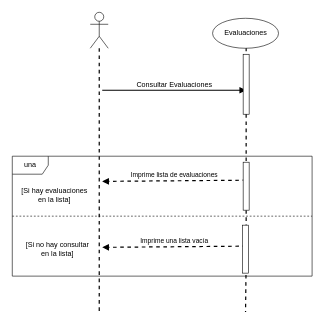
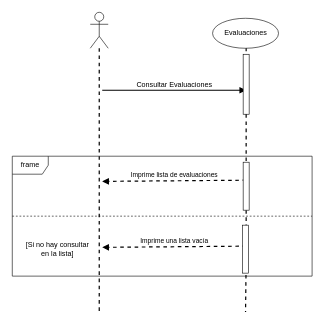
- <mxCell id="2" value="una" style="shape=umlFrame;whiteSpace=wrap;html=1;" vertex="1" parent="1"><mxGeometry x="20" y="260" width="500" height="200" as="geometry" /></mxCell>
+ <mxCell id="2" value="frame" style="shape=umlFrame;whiteSpace=wrap;html=1;" vertex="1" parent="1"><mxGeometry x="20" y="260" width="500" height="200" as="geometry" /></mxCell>
- <mxCell id="10" value="[Si hay evaluaciones&lt;br&gt;en la lista]" style="text;html=1;align=center;verticalAlign=middle;resizable=0;points=[];autosize=1;" vertex="1" parent="1"><mxGeometry x="25" y="310" width="130" height="30" as="geometry" /></mxCell>
